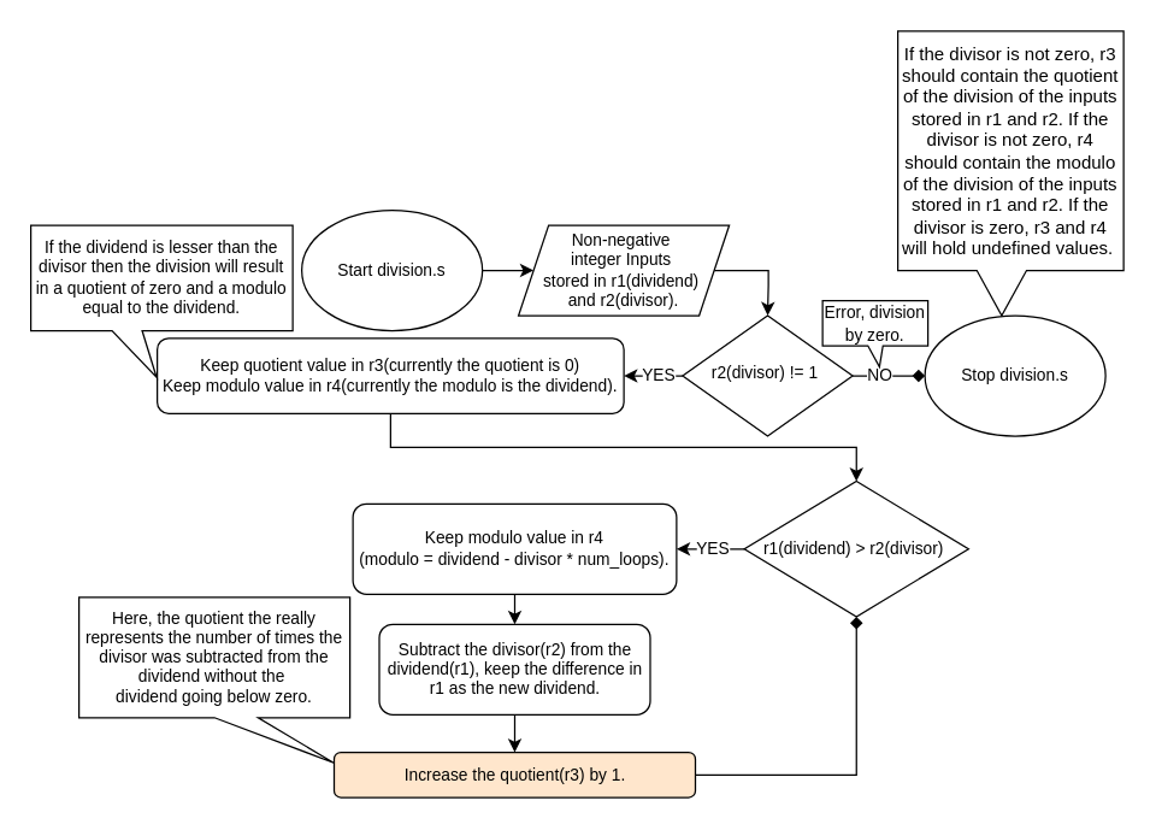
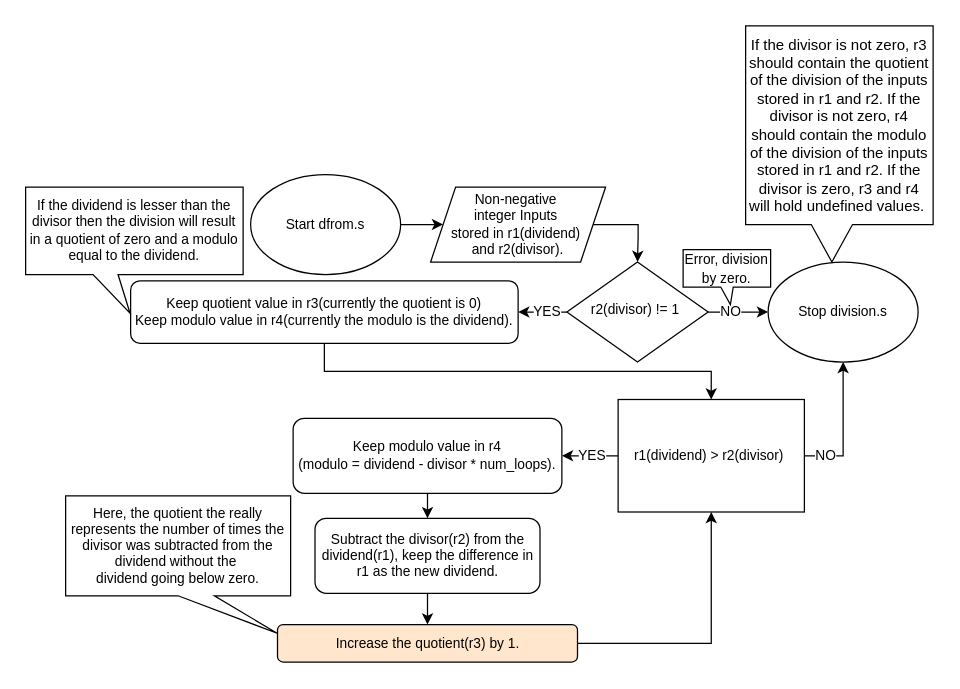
- <mxCell id="3" value="Start d&lt;span style=&quot;background-color: initial; font-size: 11px;&quot;&gt;ivision.s&lt;/span&gt;" style="ellipse;whiteSpace=wrap;html=1;fontSize=11;" parent="1" vertex="1"><mxGeometry x="200" y="139" width="120" height="80" as="geometry" /></mxCell>
+ <mxCell id="3" value="Start d&lt;span style=&quot;background-color: initial; font-size: 11px;&quot;&gt;from.s&lt;/span&gt;" style="ellipse;whiteSpace=wrap;html=1;fontSize=11;" parent="1" vertex="1"><mxGeometry x="200" y="139" width="120" height="80" as="geometry" /></mxCell>
- <mxCell id="4" value="NO" style="edgeStyle=orthogonalEdgeStyle;rounded=0;orthogonalLoop=1;jettySize=auto;html=1;fontSize=11;entryX=0;entryY=0.5;entryDx=0;entryDy=0;endArrow=diamond;" parent="1" source="6" target="22" edge="1"><mxGeometry x="-0.25" relative="1" as="geometry"><mxPoint as="offset" /></mxGeometry></mxCell>
+ <mxCell id="4" value="NO" style="edgeStyle=orthogonalEdgeStyle;rounded=0;orthogonalLoop=1;jettySize=auto;html=1;fontSize=11;entryX=0;entryY=0.5;entryDx=0;entryDy=0;" parent="1" source="6" target="22" edge="1"><mxGeometry x="-0.25" relative="1" as="geometry"><mxPoint as="offset" /></mxGeometry></mxCell>
+ <mxCell id="20" value="NO" style="edgeStyle=orthogonalEdgeStyle;rounded=0;orthogonalLoop=1;jettySize=auto;html=1;entryX=0.5;entryY=1;entryDx=0;entryDy=0;fontSize=11;exitX=1;exitY=0.5;exitDx=0;exitDy=0;" parent="1" source="21" target="22" edge="1"><mxGeometry x="-0.684" relative="1" as="geometry"><mxPoint as="offset" /></mxGeometry></mxCell>
- <mxCell id="21" value="r1(dividend) &amp;gt; r2(divisor)&amp;nbsp;" style="rhombus;whiteSpace=wrap;html=1;fontSize=11;" parent="1" vertex="1"><mxGeometry x="494" y="319" width="149" height="90" as="geometry" /></mxCell>
+ <mxCell id="21" value="r1(dividend) &amp;gt; r2(divisor)&amp;nbsp;" style="whiteSpace=wrap;html=1;fontSize=11;rounded=0;" parent="1" vertex="1"><mxGeometry x="494" y="319" width="149" height="90" as="geometry" /></mxCell>
- <mxCell id="15" style="edgeStyle=orthogonalEdgeStyle;rounded=0;orthogonalLoop=1;jettySize=auto;html=1;entryX=0.5;entryY=1;entryDx=0;entryDy=0;exitX=1;exitY=0.5;exitDx=0;exitDy=0;fontSize=11;endArrow=diamond;" parent="1" source="16" target="21" edge="1"><mxGeometry relative="1" as="geometry"><mxPoint x="464" y="514" as="sourcePoint" /><Array as="points"><mxPoint x="569" y="514" /><mxPoint x="569" y="409" /></Array></mxGeometry></mxCell>
+ <mxCell id="15" style="edgeStyle=orthogonalEdgeStyle;rounded=0;orthogonalLoop=1;jettySize=auto;html=1;entryX=0.5;entryY=1;entryDx=0;entryDy=0;exitX=1;exitY=0.5;exitDx=0;exitDy=0;fontSize=11;" parent="1" source="16" target="21" edge="1"><mxGeometry relative="1" as="geometry"><mxPoint x="464" y="514" as="sourcePoint" /><Array as="points"><mxPoint x="569" y="514" /><mxPoint x="569" y="409" /></Array></mxGeometry></mxCell>
